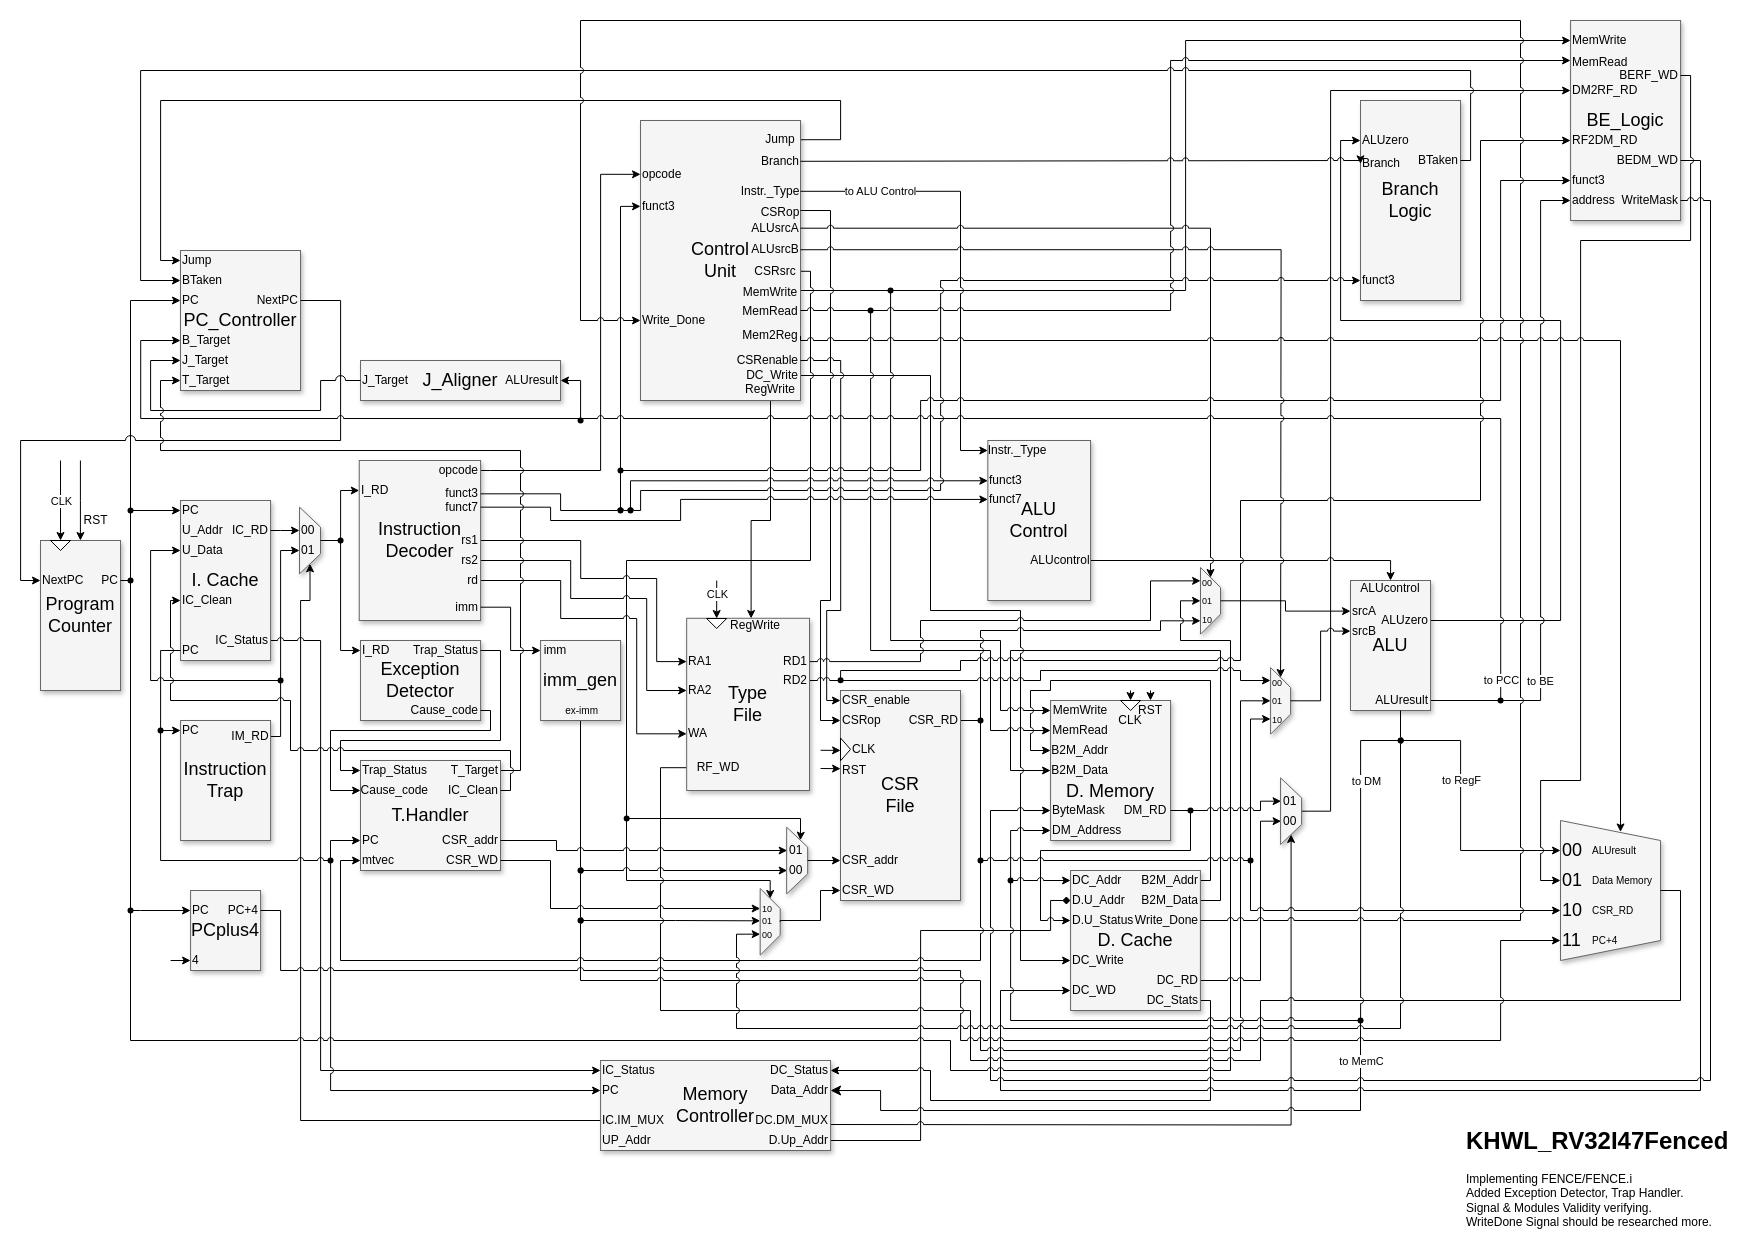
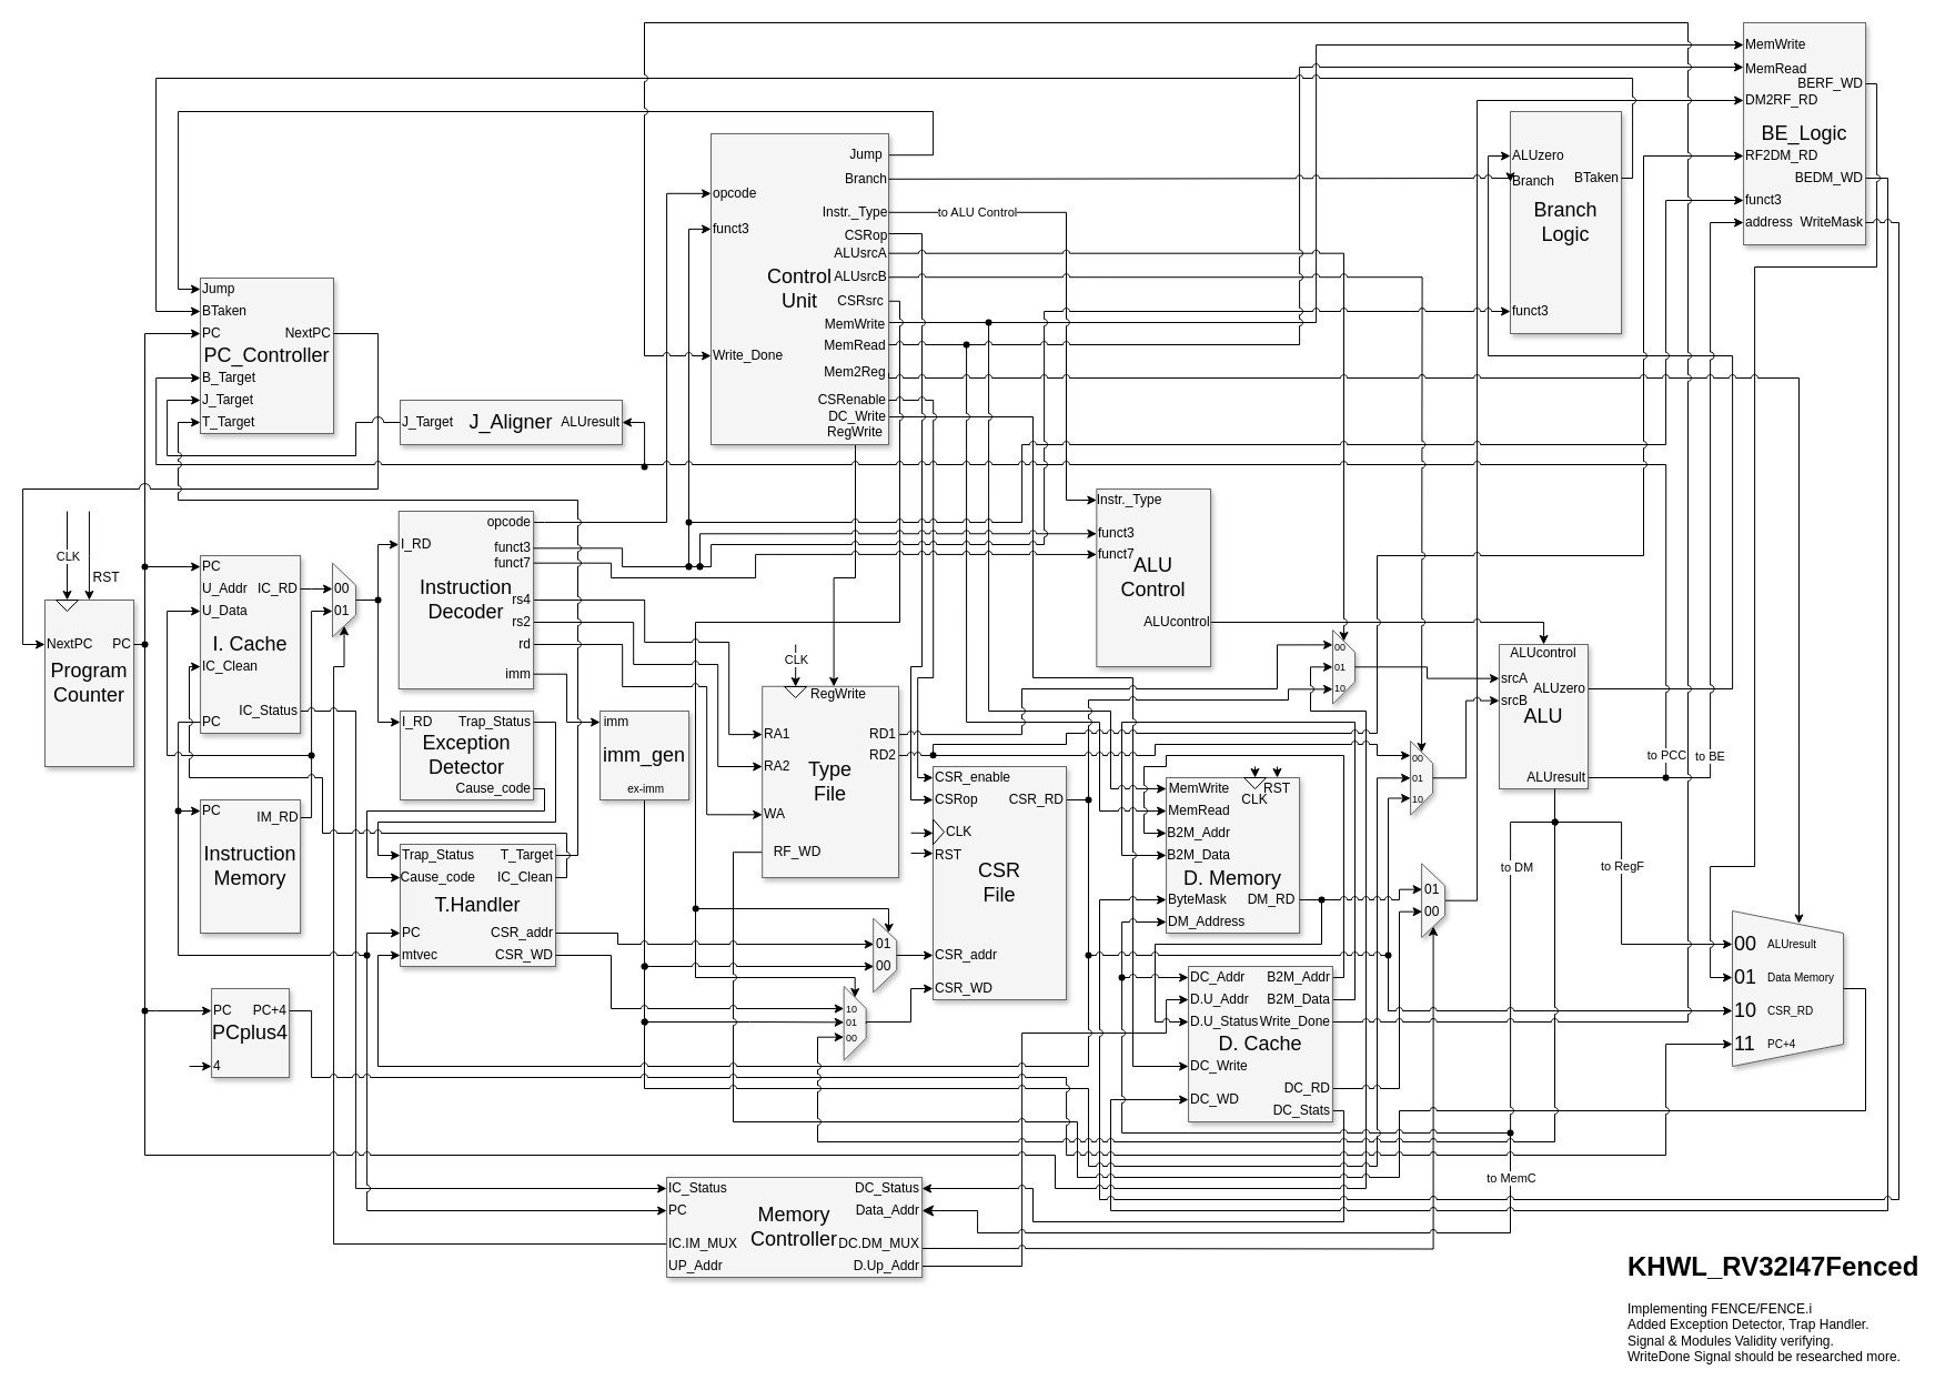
- <mxCell id="62" value="&lt;div style=&quot;&quot;&gt;&lt;span style=&quot;background-color: transparent;&quot;&gt;rs1&lt;/span&gt;&lt;/div&gt;" style="text;html=1;align=right;verticalAlign=middle;whiteSpace=wrap;rounded=0;" parent="58" vertex="1"><mxGeometry x="121.333" y="73.333" width="18.667" height="13.333" as="geometry" /></mxCell>
+ <mxCell id="62" value="&lt;div style=&quot;&quot;&gt;&lt;span style=&quot;background-color: transparent;&quot;&gt;rs4&lt;/span&gt;&lt;/div&gt;" style="text;html=1;align=right;verticalAlign=middle;whiteSpace=wrap;rounded=0;" parent="58" vertex="1"><mxGeometry x="121.333" y="73.333" width="18.667" height="13.333" as="geometry" /></mxCell>
- <mxCell id="184" value="Instruction&lt;div&gt;Trap&lt;/div&gt;" style="whiteSpace=wrap;html=1;shadow=1;fontSize=18;fillColor=#f5f5f5;strokeColor=#666666;" parent="183" vertex="1"><mxGeometry width="90" height="120" as="geometry" /></mxCell>
+ <mxCell id="184" value="Instruction&lt;div&gt;Memory&lt;/div&gt;" style="whiteSpace=wrap;html=1;shadow=1;fontSize=18;fillColor=#f5f5f5;strokeColor=#666666;" parent="183" vertex="1"><mxGeometry width="90" height="120" as="geometry" /></mxCell>
- <mxCell id="17" style="edgeStyle=orthogonalEdgeStyle;rounded=0;orthogonalLoop=1;jettySize=auto;html=1;entryX=0;entryY=0.5;entryDx=0;entryDy=0;endArrow=diamond;" parent="1" source="181" target="302" edge="1"><mxGeometry relative="1" as="geometry"><Array as="points"><mxPoint x="920.08" y="1140" /><mxPoint x="920.08" y="930" /><mxPoint x="1050.08" y="930" /><mxPoint x="1050.08" y="900" /></Array></mxGeometry></mxCell>
+ <mxCell id="17" style="edgeStyle=orthogonalEdgeStyle;rounded=0;orthogonalLoop=1;jettySize=auto;html=1;entryX=0;entryY=0.5;entryDx=0;entryDy=0;" parent="1" source="181" target="302" edge="1"><mxGeometry relative="1" as="geometry"><Array as="points"><mxPoint x="920.08" y="1140" /><mxPoint x="920.08" y="930" /><mxPoint x="1050.08" y="930" /><mxPoint x="1050.08" y="900" /></Array></mxGeometry></mxCell>
